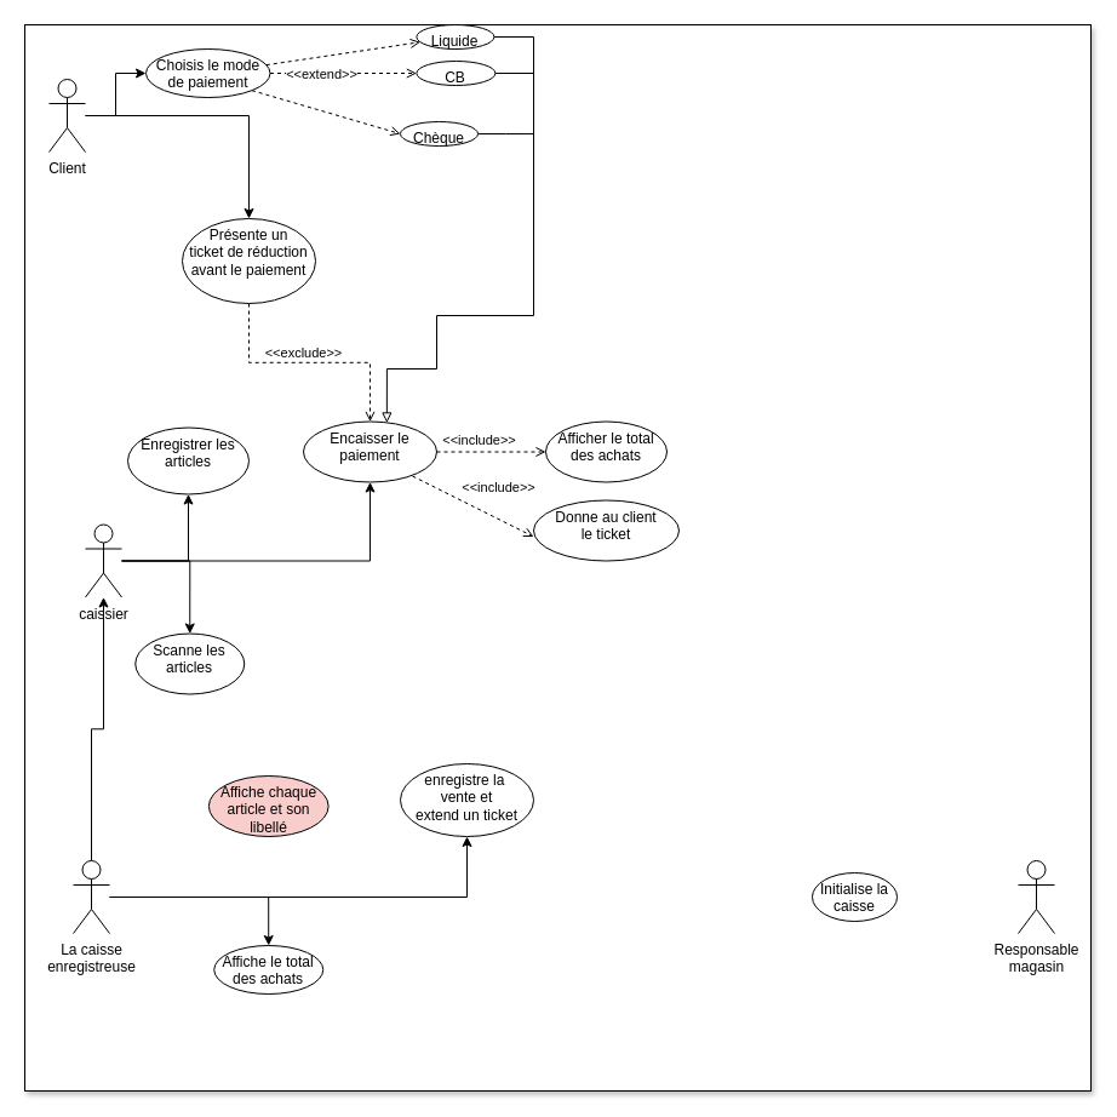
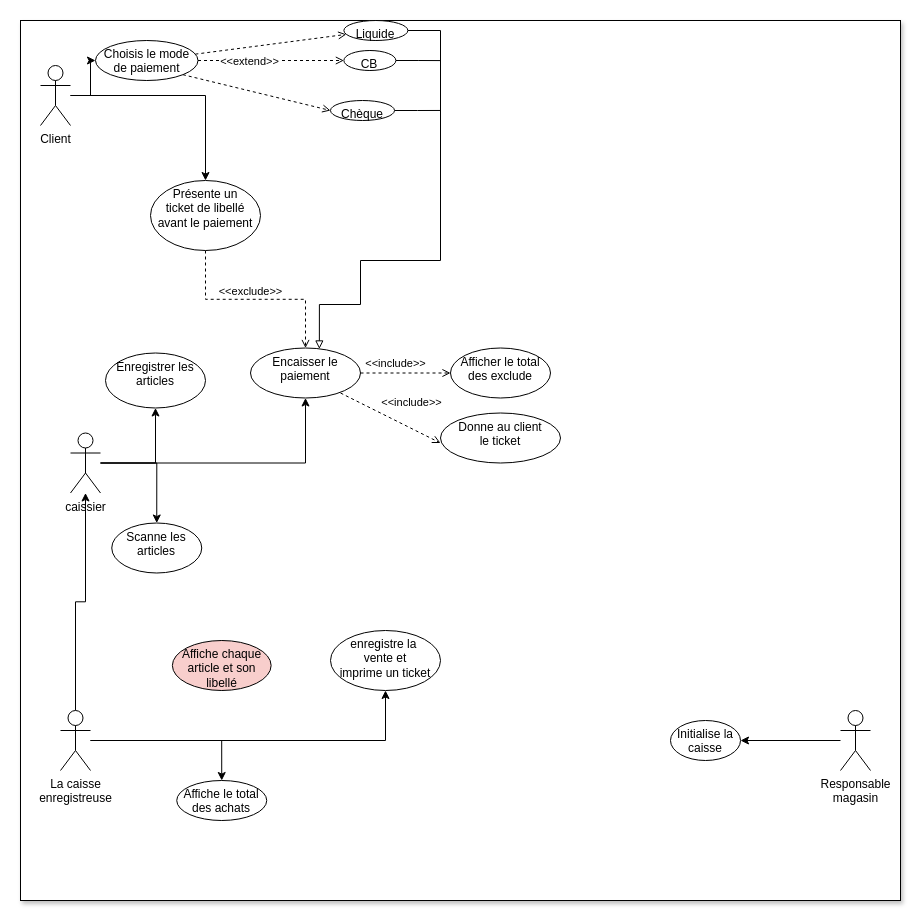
- <mxCell id="24" value="Choisis le mode de paiement" style="ellipse;whiteSpace=wrap;html=1;verticalAlign=top;" vertex="1" parent="1"><mxGeometry x="120" y="40" width="102.5" height="40" as="geometry" /></mxCell>
+ <mxCell id="24" value="Choisis le mode de paiement" style="ellipse;whiteSpace=wrap;html=1;verticalAlign=top;" vertex="1" parent="1"><mxGeometry x="95" y="40" width="102.5" height="40" as="geometry" /></mxCell>
- <mxCell id="40" value="CB" style="ellipse;whiteSpace=wrap;html=1;verticalAlign=top;" vertex="1" parent="1"><mxGeometry x="343.38" y="50" width="65" height="20" as="geometry" /></mxCell>
+ <mxCell id="40" value="CB" style="ellipse;whiteSpace=wrap;html=1;verticalAlign=top;" vertex="1" parent="1"><mxGeometry x="343.38" y="50" width="52" height="20" as="geometry" /></mxCell>
- <mxCell id="27" value="Présente un&lt;div&gt;ticket de réduction avant le paiement&lt;/div&gt;" style="ellipse;whiteSpace=wrap;html=1;verticalAlign=top;" vertex="1" parent="1"><mxGeometry x="150" y="180" width="110" height="70" as="geometry" /></mxCell>
+ <mxCell id="27" value="Présente un&lt;div&gt;ticket de libellé avant le paiement&lt;/div&gt;" style="ellipse;whiteSpace=wrap;html=1;verticalAlign=top;" vertex="1" parent="1"><mxGeometry x="150" y="180" width="110" height="70" as="geometry" /></mxCell>
- <mxCell id="15" value="Afficher le total des achats" style="ellipse;whiteSpace=wrap;html=1;verticalAlign=top;" vertex="1" parent="1"><mxGeometry x="450" y="347.5" width="100" height="50" as="geometry" /></mxCell>
+ <mxCell id="15" value="Afficher le total des exclude" style="ellipse;whiteSpace=wrap;html=1;verticalAlign=top;" vertex="1" parent="1"><mxGeometry x="450" y="347.5" width="100" height="50" as="geometry" /></mxCell>
- <mxCell id="30" value="enregistre la&amp;nbsp;&lt;div&gt;vente et&lt;div&gt;extend un ticket&lt;/div&gt;&lt;/div&gt;" style="ellipse;whiteSpace=wrap;html=1;verticalAlign=top;" vertex="1" parent="1"><mxGeometry x="330" y="630" width="110" height="60" as="geometry" /></mxCell>
+ <mxCell id="30" value="enregistre la&amp;nbsp;&lt;div&gt;vente et&lt;div&gt;imprime un ticket&lt;/div&gt;&lt;/div&gt;" style="ellipse;whiteSpace=wrap;html=1;verticalAlign=top;" vertex="1" parent="1"><mxGeometry x="330" y="630" width="110" height="60" as="geometry" /></mxCell>
+ <mxCell id="31" value="" style="edgeStyle=orthogonalEdgeStyle;rounded=0;orthogonalLoop=1;jettySize=auto;html=1;" edge="1" parent="1" source="32" target="33"><mxGeometry relative="1" as="geometry" /></mxCell>
